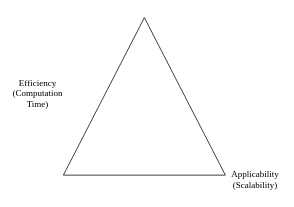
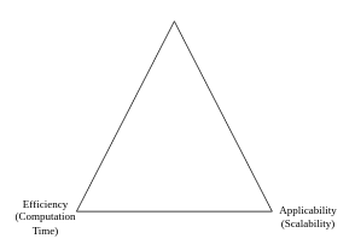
- <mxCell id="3" value="Efficiency&lt;div&gt;(Computation Time)&lt;/div&gt;" style="text;html=1;align=center;verticalAlign=middle;whiteSpace=wrap;rounded=0;fontFamily=Times New Roman;" vertex="1" parent="1"><mxGeometry x="20" y="109" width="60" height="30" as="geometry" /></mxCell>
+ <mxCell id="3" value="Efficiency&lt;div&gt;(Computation Time)&lt;/div&gt;" style="text;html=1;align=center;verticalAlign=middle;whiteSpace=wrap;rounded=0;fontFamily=Times New Roman;" vertex="1" parent="1"><mxGeometry x="20" y="224" width="60" height="30" as="geometry" /></mxCell>
